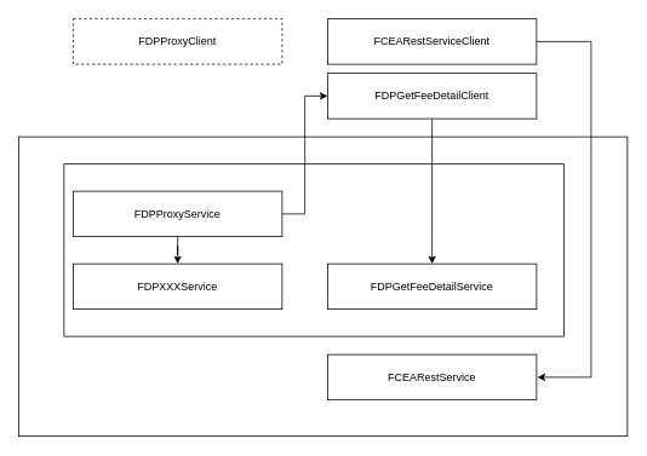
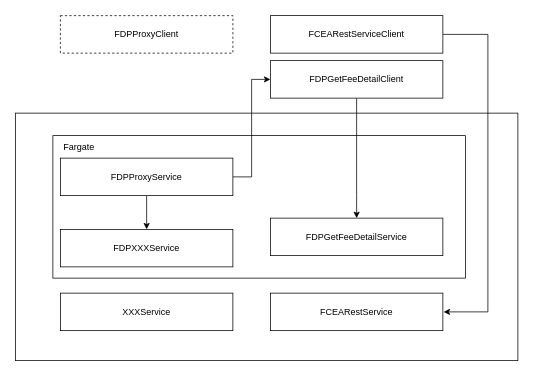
+ <mxCell id="4" value="Fargate" style="text;html=1;strokeColor=none;fillColor=none;align=center;verticalAlign=middle;whiteSpace=wrap;rounded=0;" vertex="1" parent="1"><mxGeometry x="75" y="180" width="60" height="30" as="geometry" /></mxCell>
- <mxCell id="11" value="FDPXXXService" style="rounded=0;whiteSpace=wrap;html=1;" vertex="1" parent="1"><mxGeometry x="80" y="290" width="230" height="50" as="geometry" /></mxCell>
+ <mxCell id="11" value="FDPXXXService" style="rounded=0;whiteSpace=wrap;html=1;" vertex="1" parent="1"><mxGeometry x="80" y="305" width="230" height="50" as="geometry" /></mxCell>
+ <mxCell id="12" value="XXXService" style="rounded=0;whiteSpace=wrap;html=1;" vertex="1" parent="1"><mxGeometry x="80" y="390" width="230" height="50" as="geometry" /></mxCell>
